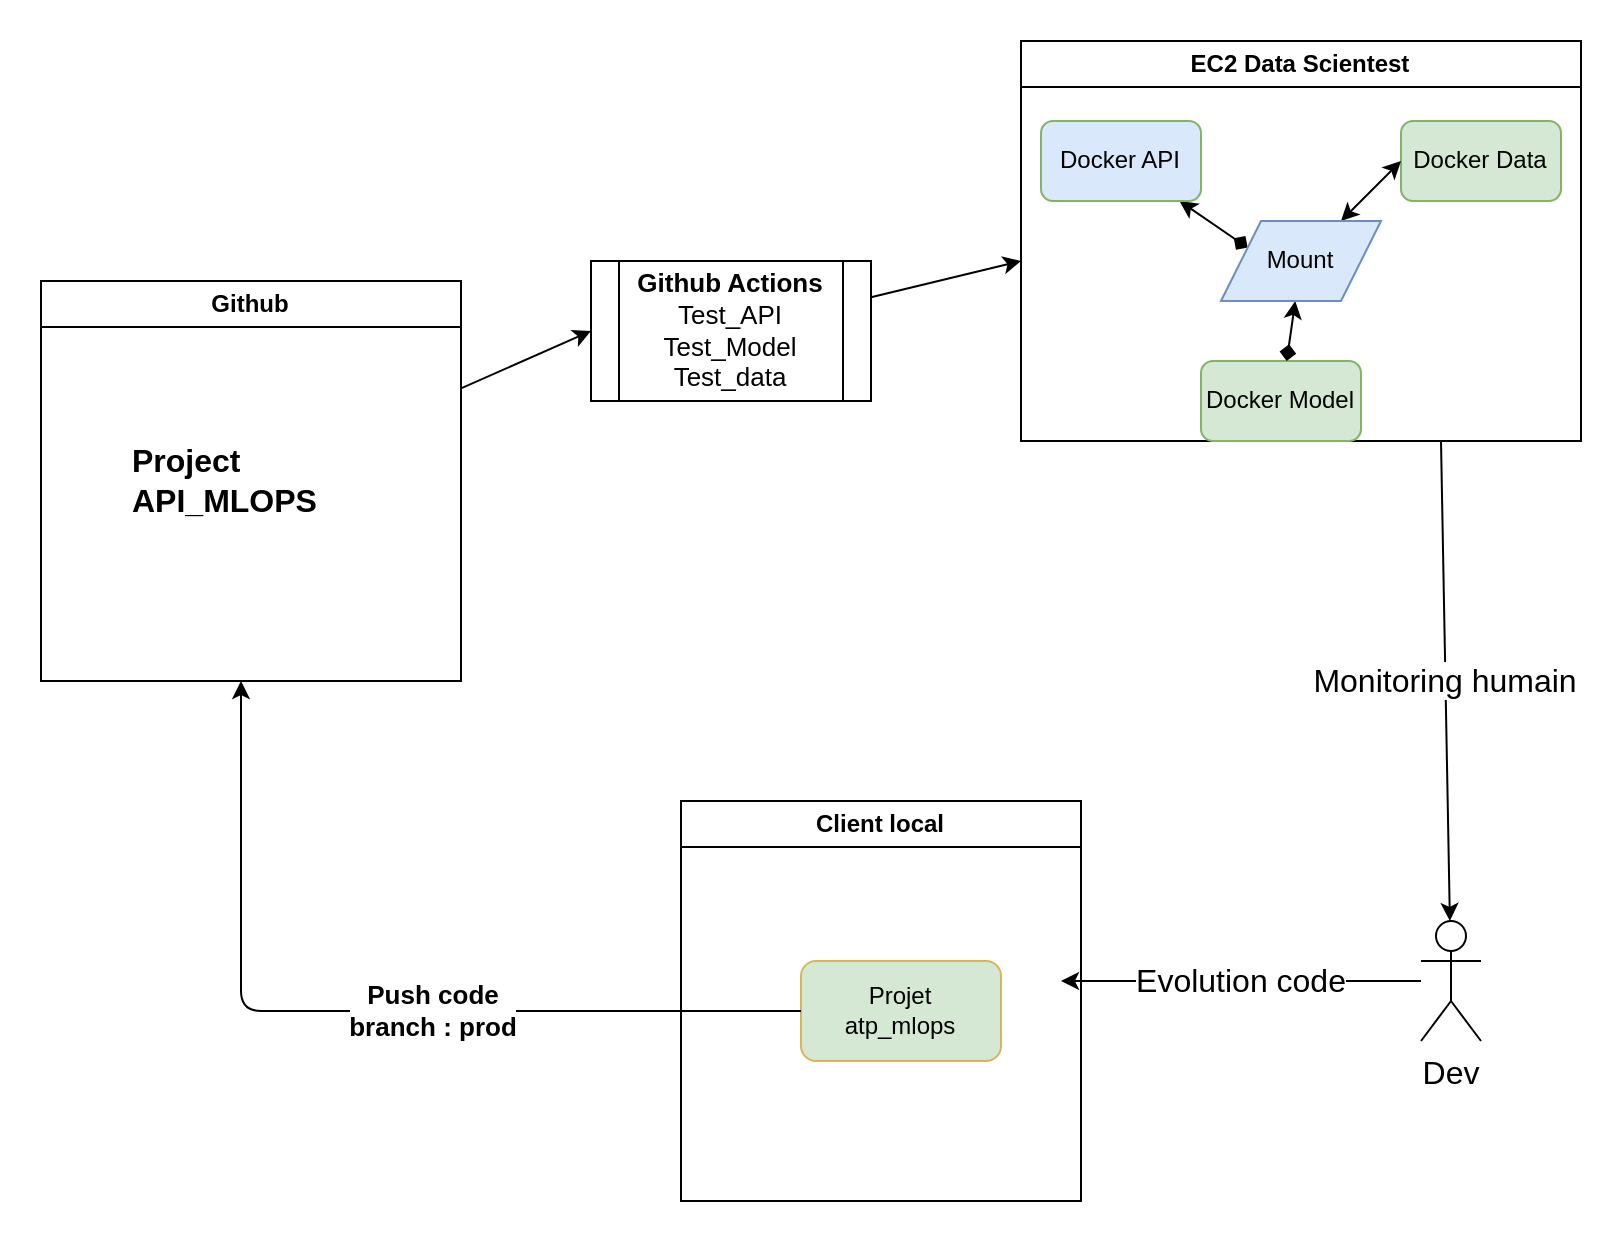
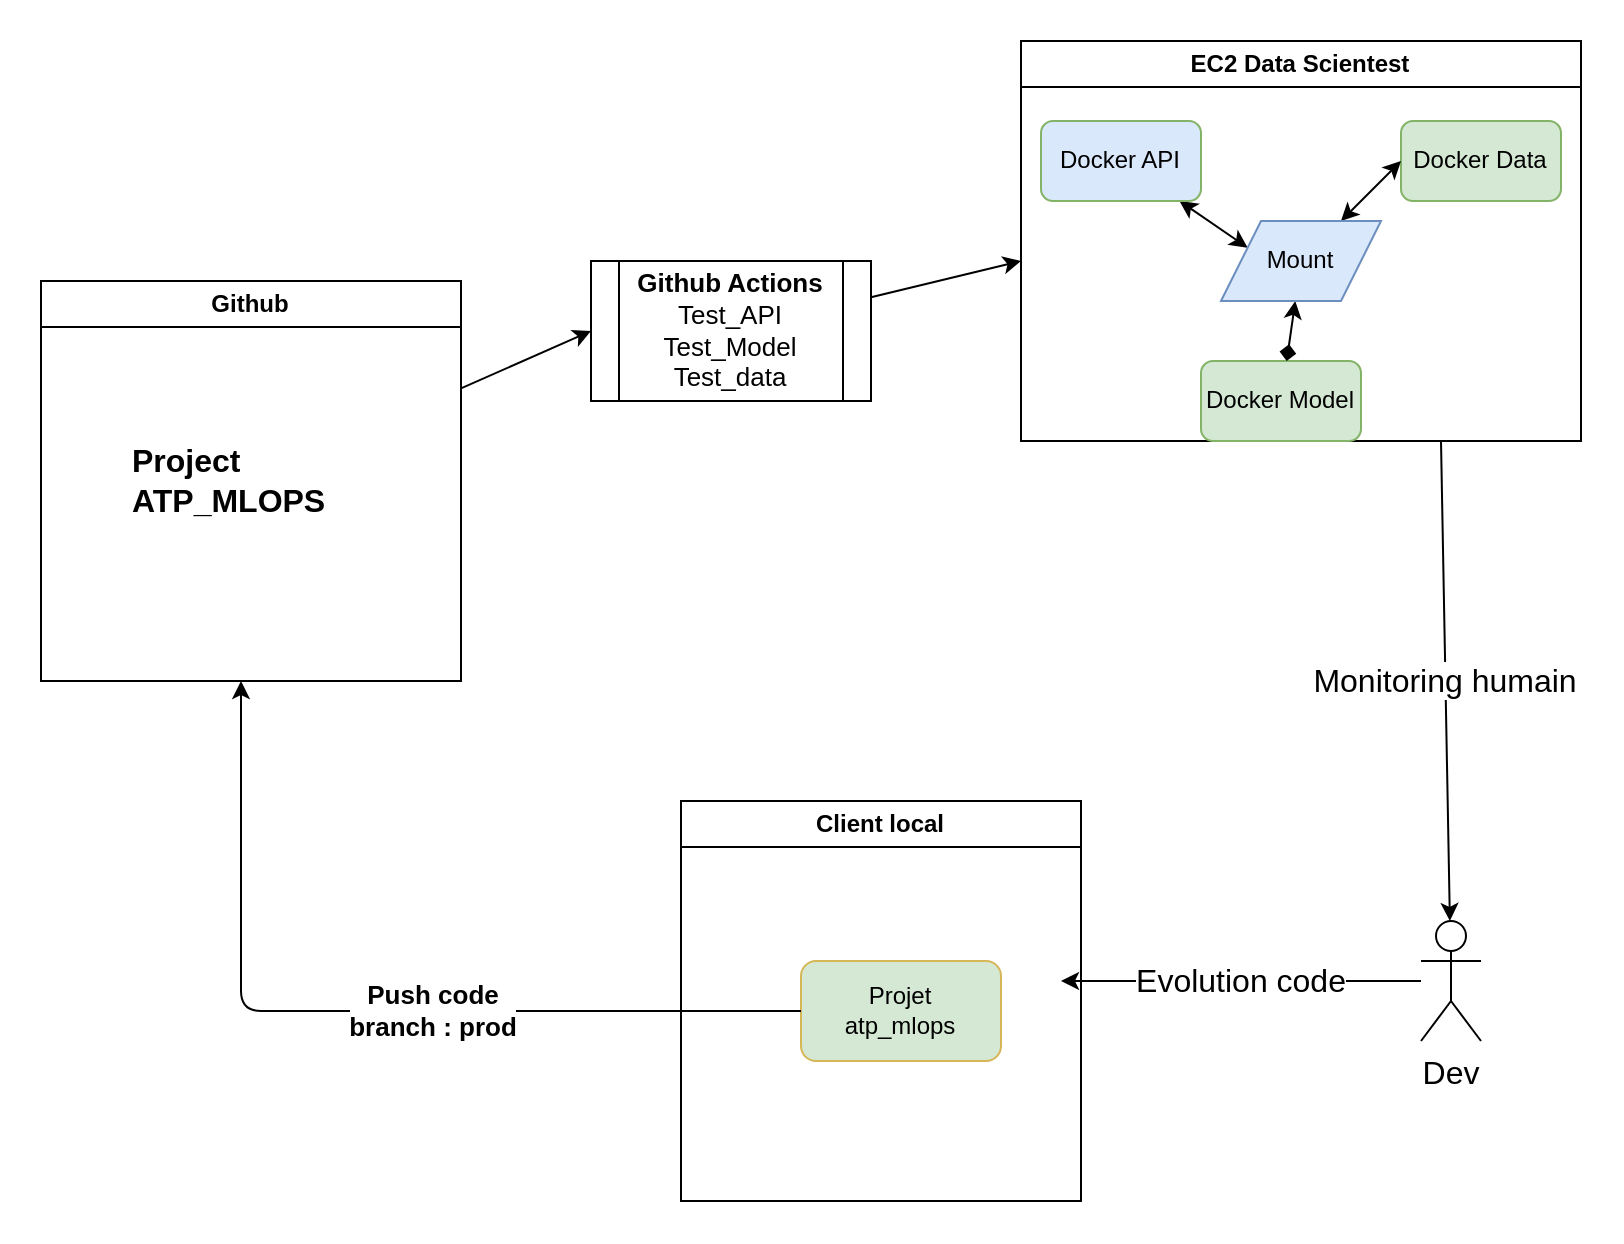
- <mxCell id="5" style="edgeStyle=none;html=1;entryX=0;entryY=0.25;entryDx=0;entryDy=0;startArrow=classic;startFill=1;endArrow=diamond;" edge="1" parent="2" source="6" target="9"><mxGeometry relative="1" as="geometry" /></mxCell>
+ <mxCell id="5" style="edgeStyle=none;html=1;entryX=0;entryY=0.25;entryDx=0;entryDy=0;startArrow=classic;startFill=1;" edge="1" parent="2" source="6" target="9"><mxGeometry relative="1" as="geometry" /></mxCell>
- <mxCell id="14" value="&lt;b&gt;&lt;font style=&quot;font-size: 16px;&quot;&gt;Project API_MLOPS&lt;/font&gt;&lt;/b&gt;" style="text;strokeColor=none;fillColor=none;align=left;verticalAlign=middle;spacingLeft=4;spacingRight=4;overflow=hidden;points=[[0,0.5],[1,0.5]];portConstraint=eastwest;rotatable=0;whiteSpace=wrap;html=1;fontSize=13;" vertex="1" parent="13"><mxGeometry x="40" y="70" width="160" height="60" as="geometry" /></mxCell>
+ <mxCell id="14" value="&lt;b&gt;&lt;font style=&quot;font-size: 16px;&quot;&gt;Project ATP_MLOPS&lt;/font&gt;&lt;/b&gt;" style="text;strokeColor=none;fillColor=none;align=left;verticalAlign=middle;spacingLeft=4;spacingRight=4;overflow=hidden;points=[[0,0.5],[1,0.5]];portConstraint=eastwest;rotatable=0;whiteSpace=wrap;html=1;fontSize=13;" vertex="1" parent="13"><mxGeometry x="40" y="70" width="160" height="60" as="geometry" /></mxCell>
